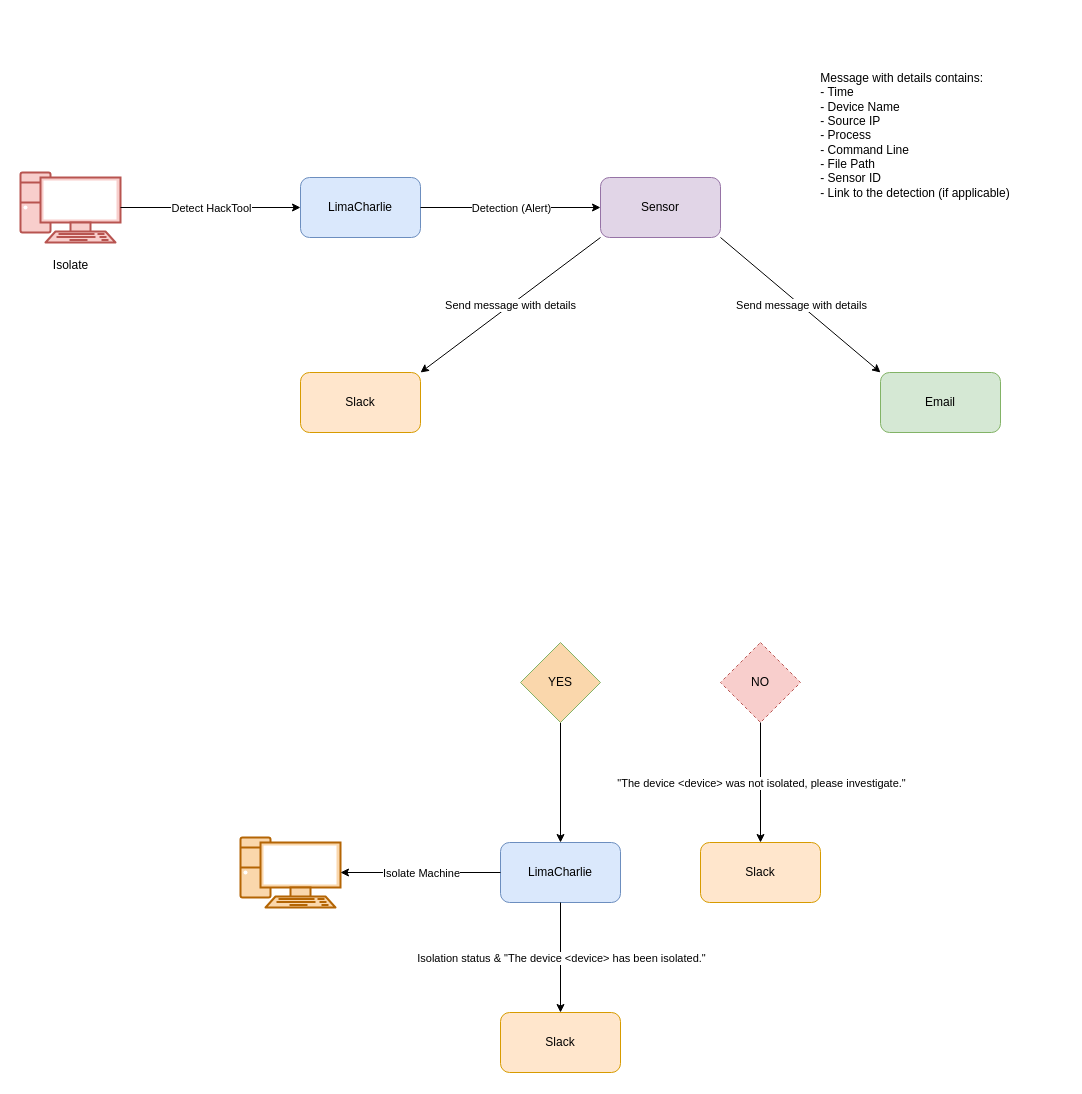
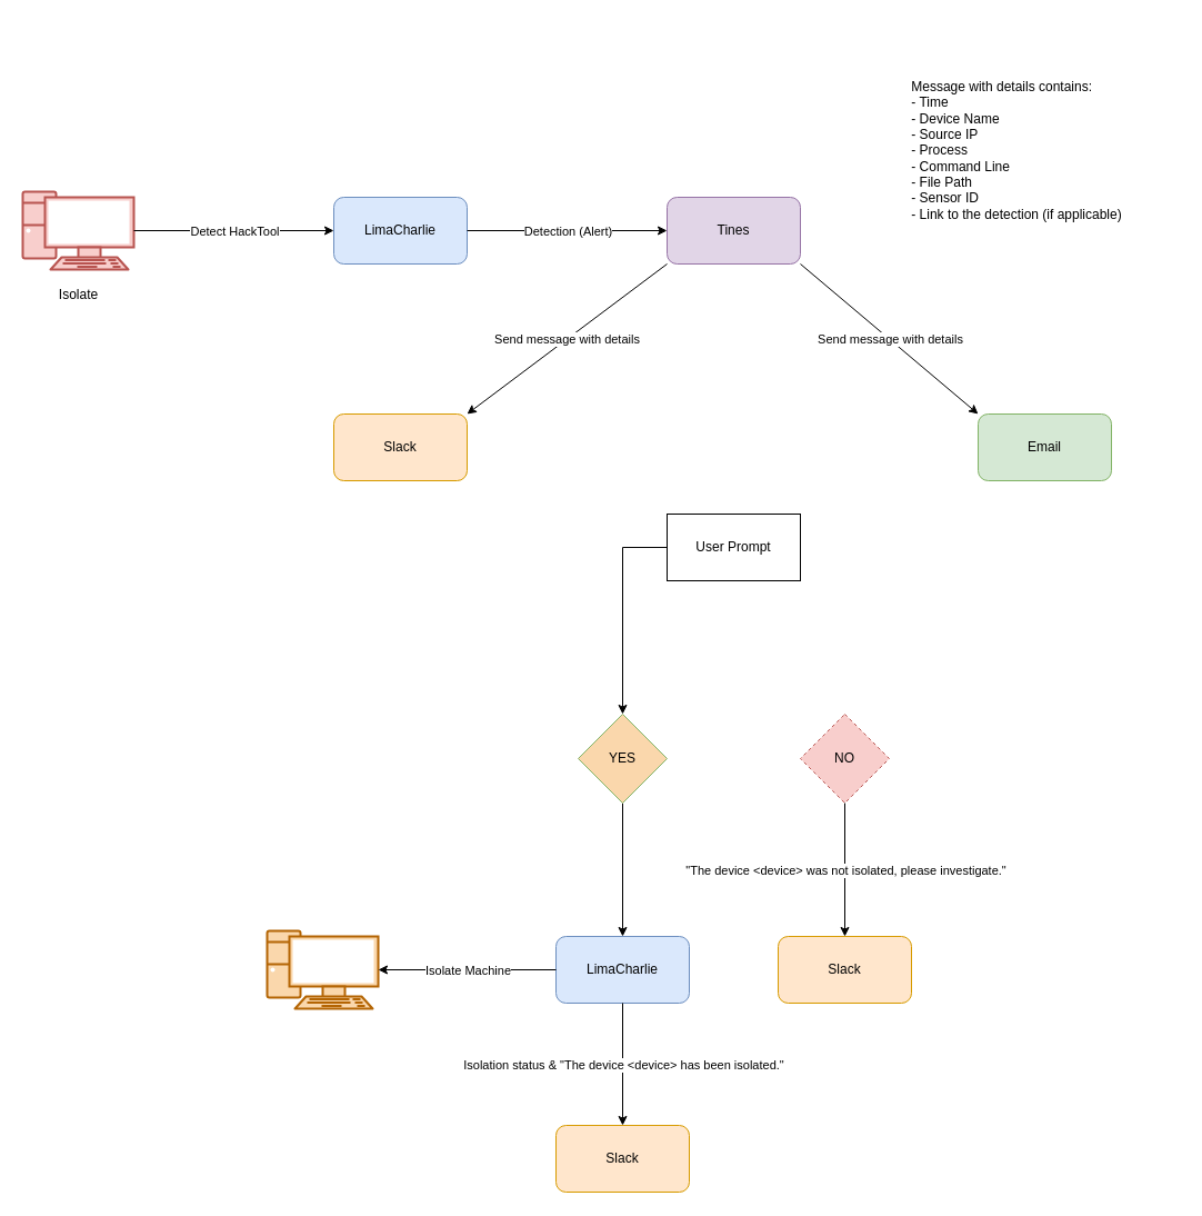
- <mxCell id="5" value="Sensor" style="rounded=1;whiteSpace=wrap;html=1;fillColor=#e1d5e7;strokeColor=#9673a6;" vertex="1" parent="1"><mxGeometry x="600" y="177" width="120" height="60" as="geometry" /></mxCell>
+ <mxCell id="5" value="Tines" style="rounded=1;whiteSpace=wrap;html=1;fillColor=#e1d5e7;strokeColor=#9673a6;" vertex="1" parent="1"><mxGeometry x="600" y="177" width="120" height="60" as="geometry" /></mxCell>
+ <mxCell id="14" value="User Prompt" style="rounded=0;whiteSpace=wrap;html=1;" vertex="1" parent="1"><mxGeometry x="600" y="462" width="120" height="60" as="geometry" /></mxCell>
+ <mxCell id="13" style="edgeStyle=orthogonalEdgeStyle;rounded=0;orthogonalLoop=1;jettySize=auto;html=1;exitX=0;exitY=0.5;exitDx=0;exitDy=0;entryX=0.5;entryY=0;entryDx=0;entryDy=0;" edge="1" parent="1" source="14" target="20"><mxGeometry relative="1" as="geometry" /></mxCell>
